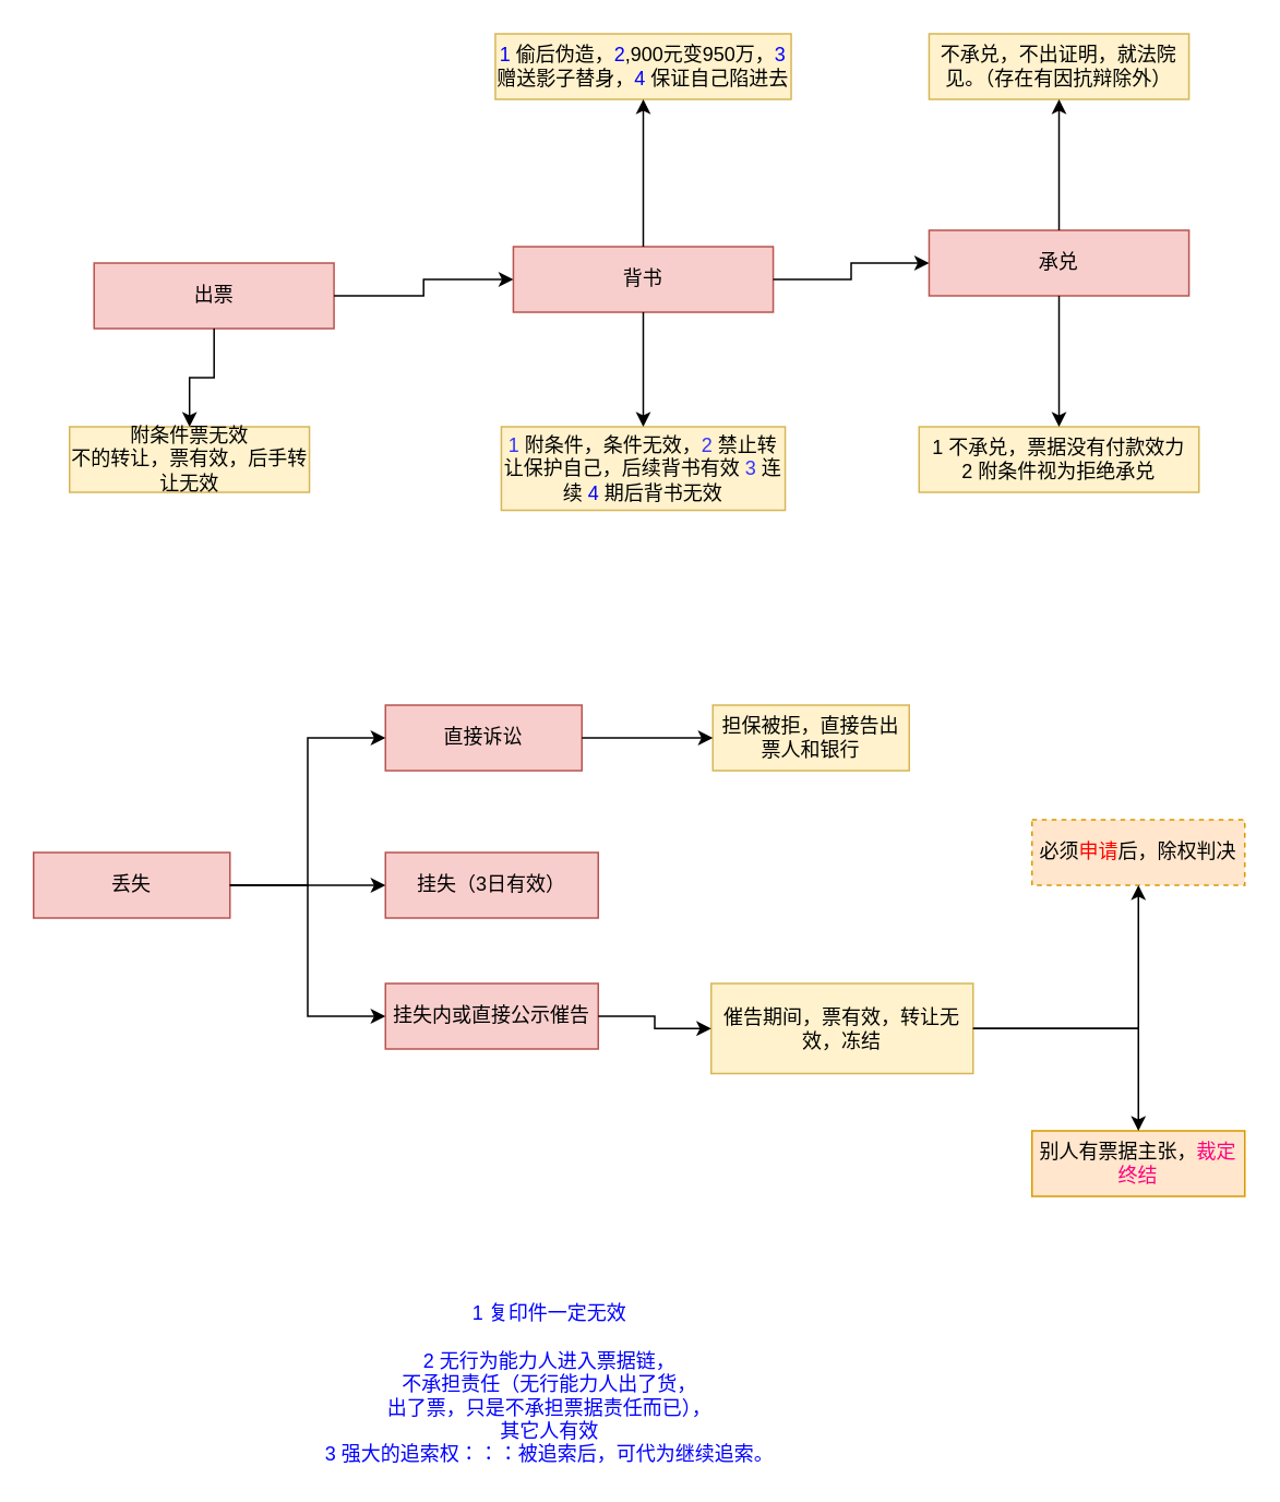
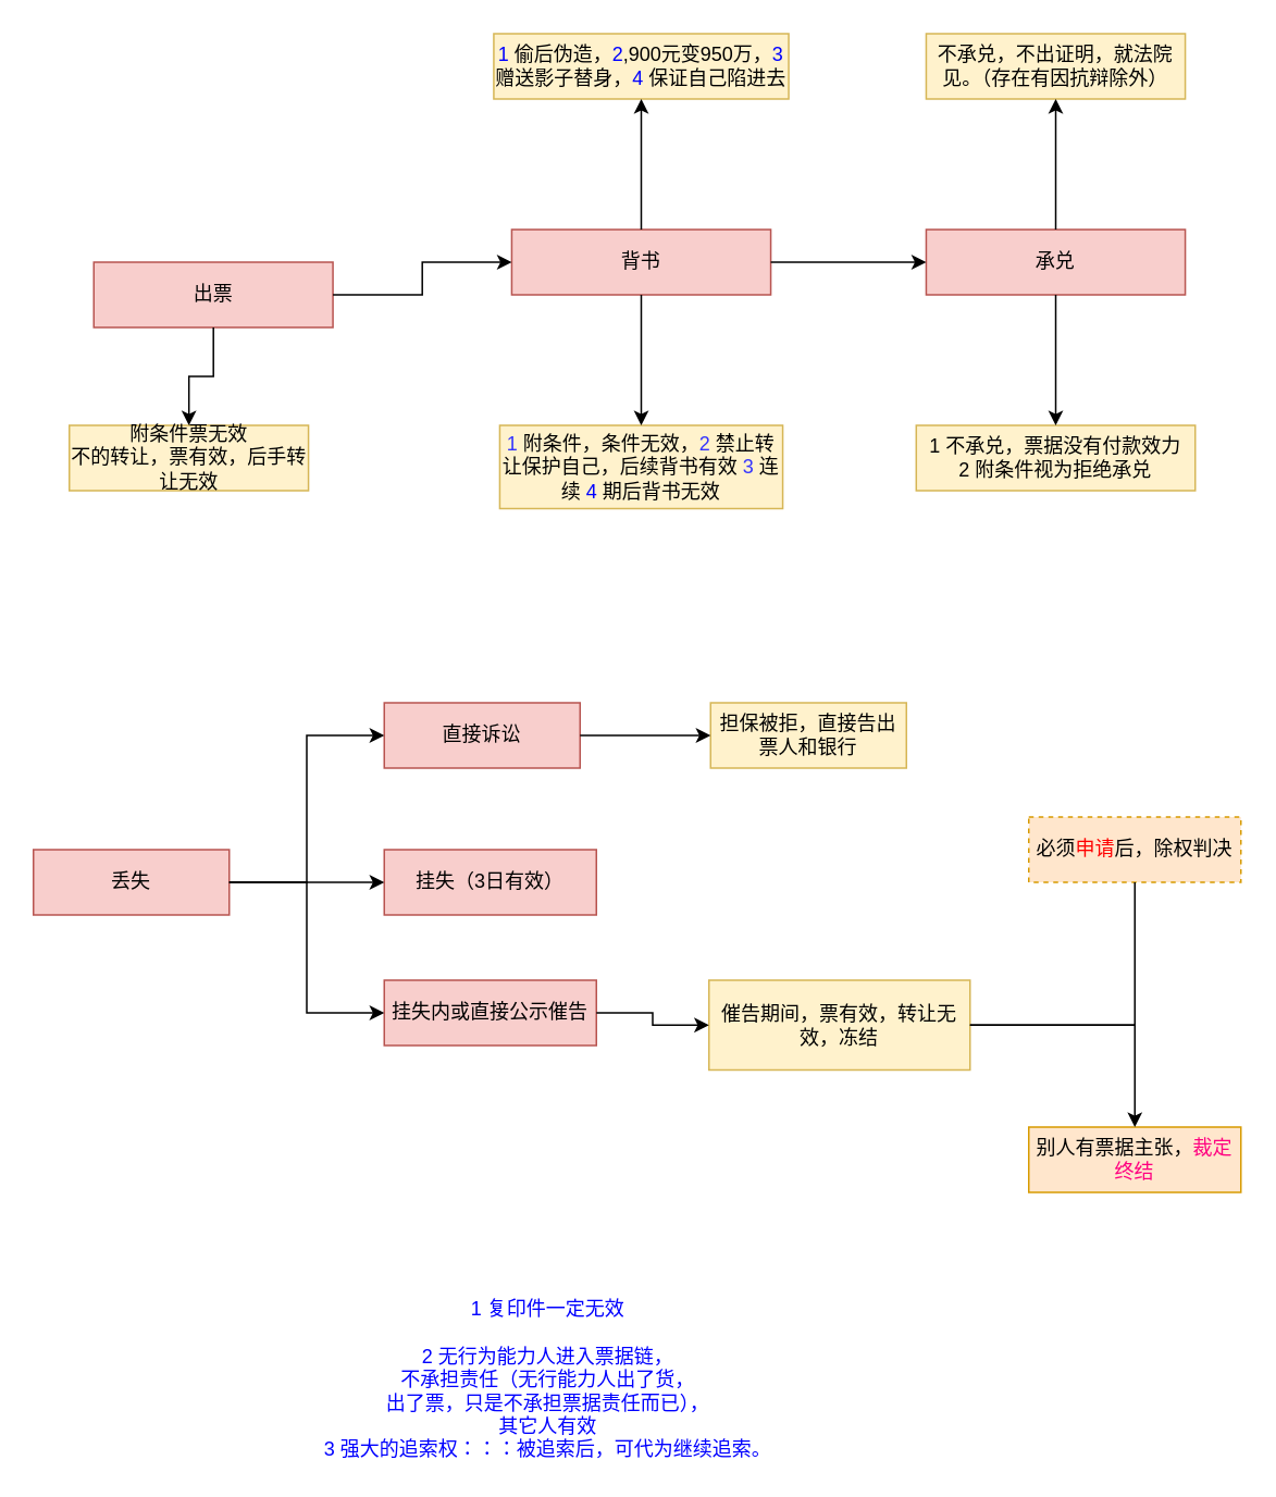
- <mxCell id="21" value="背书" style="rounded=0;whiteSpace=wrap;html=1;fillColor=#f8cecc;strokeColor=#b85450;" vertex="1" parent="19"><mxGeometry x="271.115" y="130" width="158.761" height="40" as="geometry" /></mxCell>
+ <mxCell id="21" value="背书" style="rounded=0;whiteSpace=wrap;html=1;fillColor=#f8cecc;strokeColor=#b85450;" vertex="1" parent="19"><mxGeometry x="271.115" y="120" width="158.761" height="40" as="geometry" /></mxCell>
- <mxCell id="14" value="" style="edgeStyle=orthogonalEdgeStyle;rounded=0;orthogonalLoop=1;jettySize=auto;html=1;fontColor=#0000FF;" edge="1" parent="3" source="11" target="13"><mxGeometry relative="1" as="geometry" /></mxCell>
+ <mxCell id="14" value="" style="edgeStyle=orthogonalEdgeStyle;rounded=0;orthogonalLoop=1;jettySize=auto;html=1;fontColor=#0000FF;endArrow=none;" edge="1" parent="3" source="11" target="13"><mxGeometry relative="1" as="geometry" /></mxCell>
